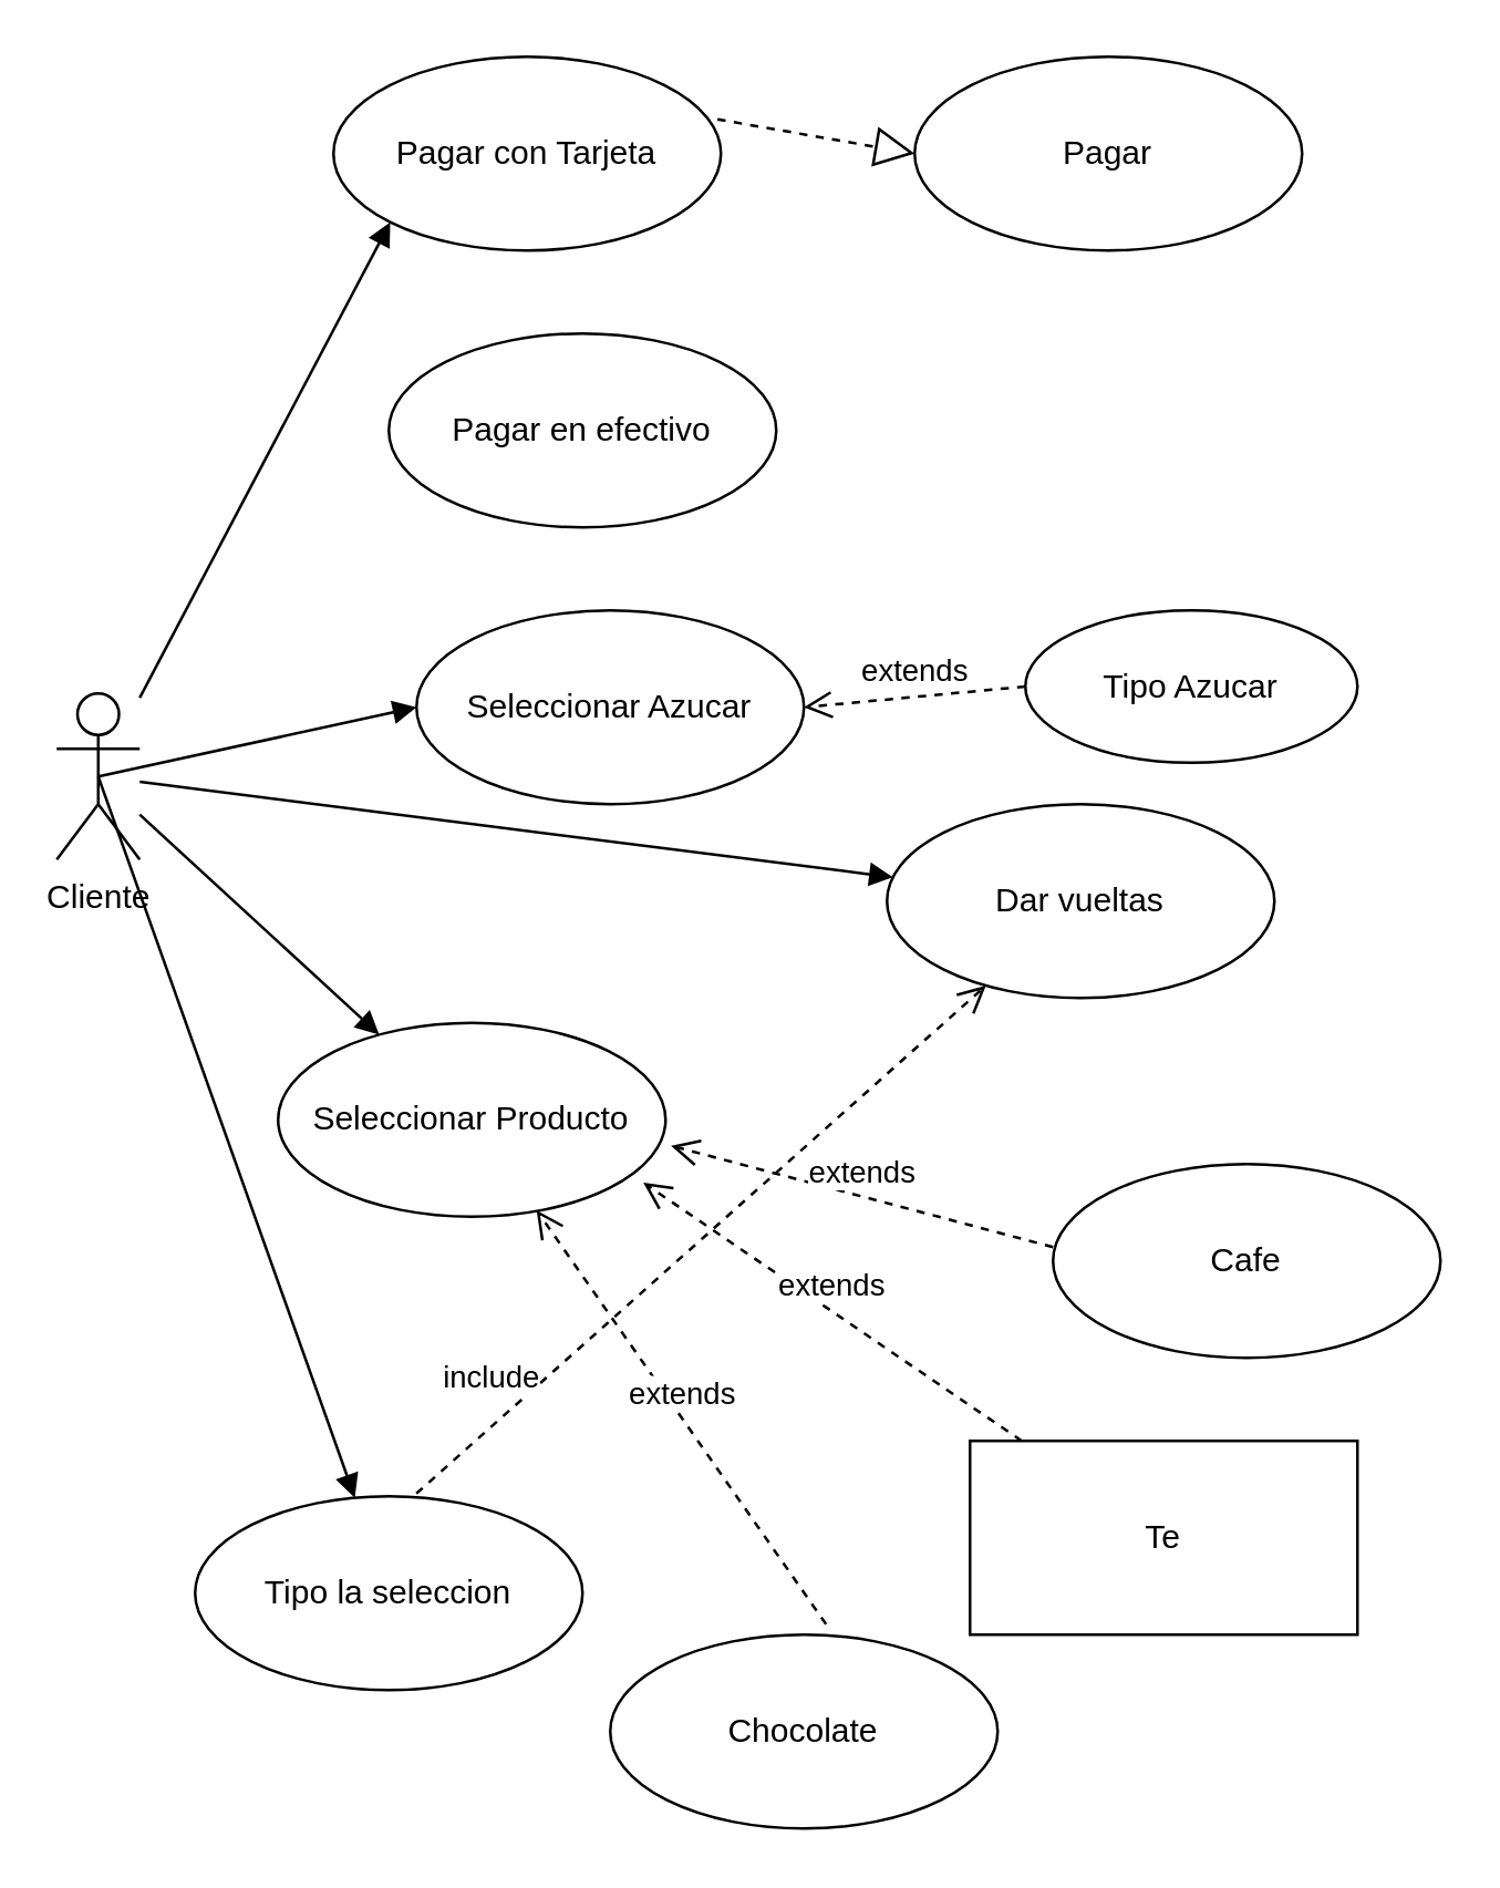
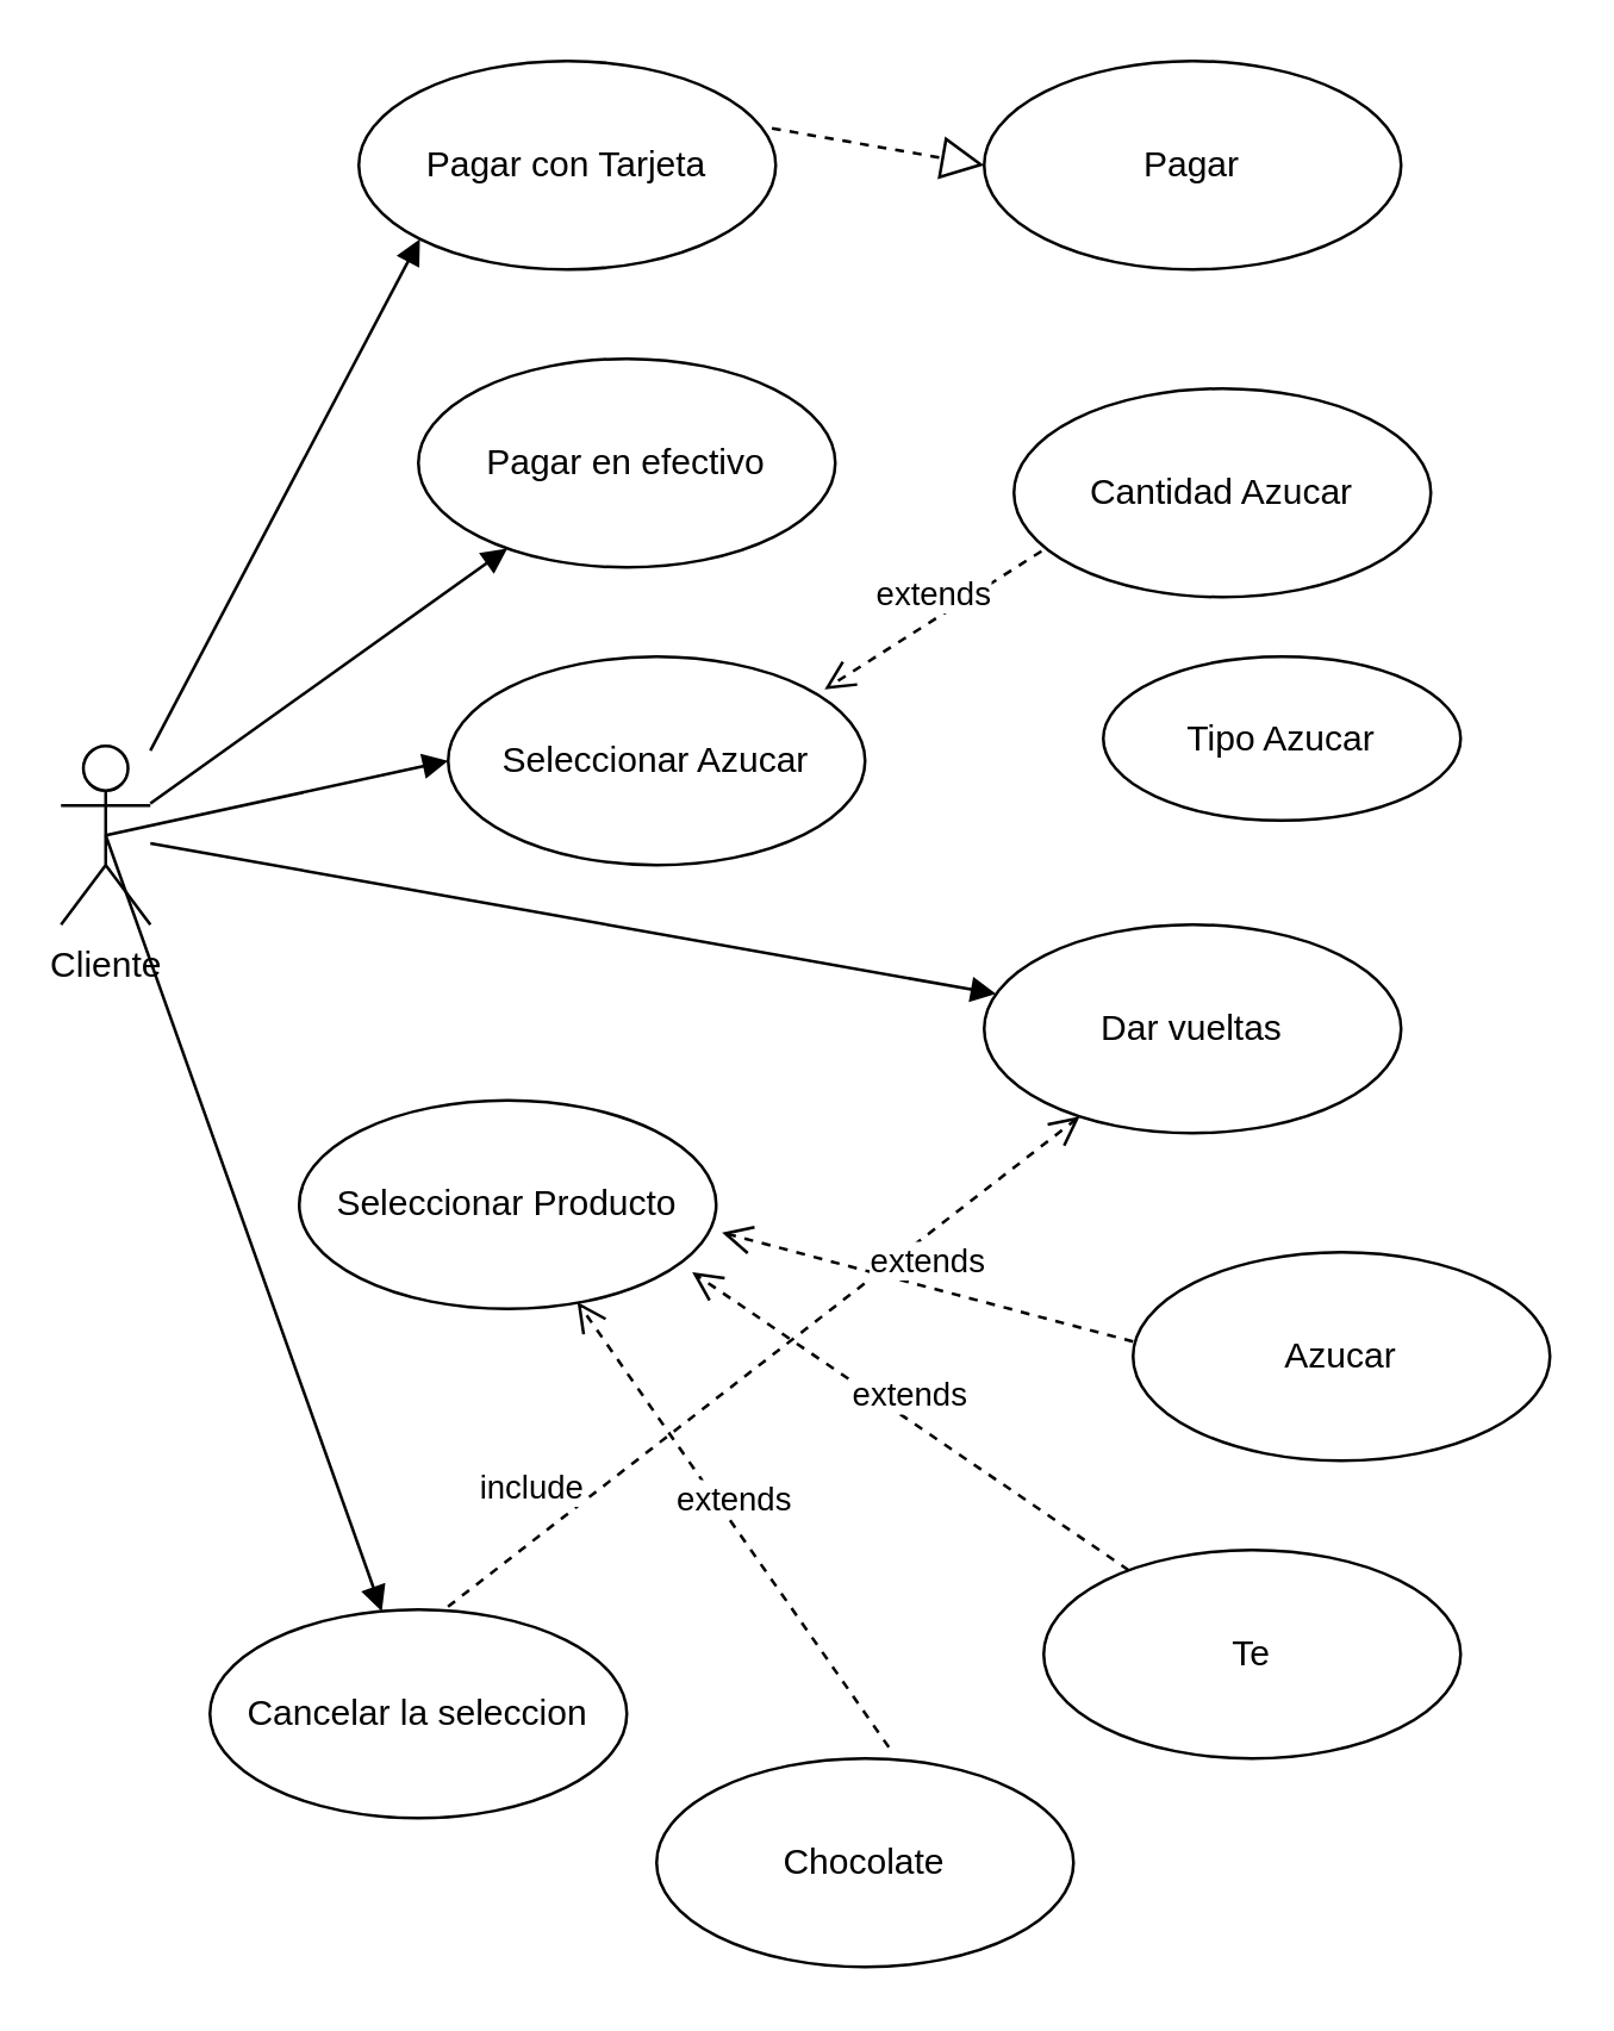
+ <mxCell id="17" value="Cantidad Azucar" style="ellipse;whiteSpace=wrap;html=1;" vertex="1" parent="1"><mxGeometry x="340" y="130" width="140" height="70" as="geometry" /></mxCell>
+ <mxCell id="19" value="extends" style="html=1;verticalAlign=bottom;endArrow=open;dashed=1;endSize=8;exitX=0.066;exitY=0.78;exitDx=0;exitDy=0;exitPerimeter=0;entryX=0.903;entryY=0.157;entryDx=0;entryDy=0;entryPerimeter=0;" edge="1" parent="1" source="17" target="15"><mxGeometry relative="1" as="geometry"><mxPoint x="300" y="200" as="sourcePoint" /><mxPoint x="220" y="200" as="targetPoint" /><Array as="points" /></mxGeometry></mxCell>
- <mxCell id="20" value="extends" style="html=1;verticalAlign=bottom;endArrow=open;dashed=1;endSize=8;exitX=0;exitY=0.5;exitDx=0;exitDy=0;entryX=1;entryY=0.5;entryDx=0;entryDy=0;" edge="1" parent="1" source="18" target="15"><mxGeometry relative="1" as="geometry"><mxPoint x="300" y="200" as="sourcePoint" /><mxPoint x="220" y="200" as="targetPoint" /><Array as="points" /></mxGeometry></mxCell>
- <mxCell id="11" value="Dar vueltas" style="ellipse;whiteSpace=wrap;html=1;" vertex="1" parent="1"><mxGeometry x="320" y="290" width="140" height="70" as="geometry" /></mxCell>
+ <mxCell id="11" value="Dar vueltas" style="ellipse;whiteSpace=wrap;html=1;" vertex="1" parent="1"><mxGeometry x="330" y="310" width="140" height="70" as="geometry" /></mxCell>
- <mxCell id="10" value="" style="html=1;verticalAlign=bottom;endArrow=block;" edge="1" parent="1" source="2" target="9"><mxGeometry width="80" relative="1" as="geometry"><mxPoint x="220" y="300" as="sourcePoint" /><mxPoint x="300" y="300" as="targetPoint" /></mxGeometry></mxCell>
+ <mxCell id="10" value="" style="html=1;verticalAlign=bottom;endArrow=block;" edge="1" parent="1" source="2" target="4"><mxGeometry width="80" relative="1" as="geometry"><mxPoint x="220" y="300" as="sourcePoint" /><mxPoint x="300" y="300" as="targetPoint" /></mxGeometry></mxCell>
- <mxCell id="21" value="Cafe" style="ellipse;whiteSpace=wrap;html=1;" vertex="1" parent="1"><mxGeometry x="380" y="420" width="140" height="70" as="geometry" /></mxCell>
+ <mxCell id="21" value="Azucar" style="ellipse;whiteSpace=wrap;html=1;" vertex="1" parent="1"><mxGeometry x="380" y="420" width="140" height="70" as="geometry" /></mxCell>
- <mxCell id="22" value="Te" style="whiteSpace=wrap;html=1;rounded=0;" vertex="1" parent="1"><mxGeometry x="350" y="520" width="140" height="70" as="geometry" /></mxCell>
+ <mxCell id="22" value="Te" style="ellipse;whiteSpace=wrap;html=1;" vertex="1" parent="1"><mxGeometry x="350" y="520" width="140" height="70" as="geometry" /></mxCell>
- <mxCell id="12" value="Tipo la seleccion" style="ellipse;whiteSpace=wrap;html=1;" vertex="1" parent="1"><mxGeometry x="70" y="540" width="140" height="70" as="geometry" /></mxCell>
+ <mxCell id="12" value="Cancelar la seleccion" style="ellipse;whiteSpace=wrap;html=1;" vertex="1" parent="1"><mxGeometry x="70" y="540" width="140" height="70" as="geometry" /></mxCell>
